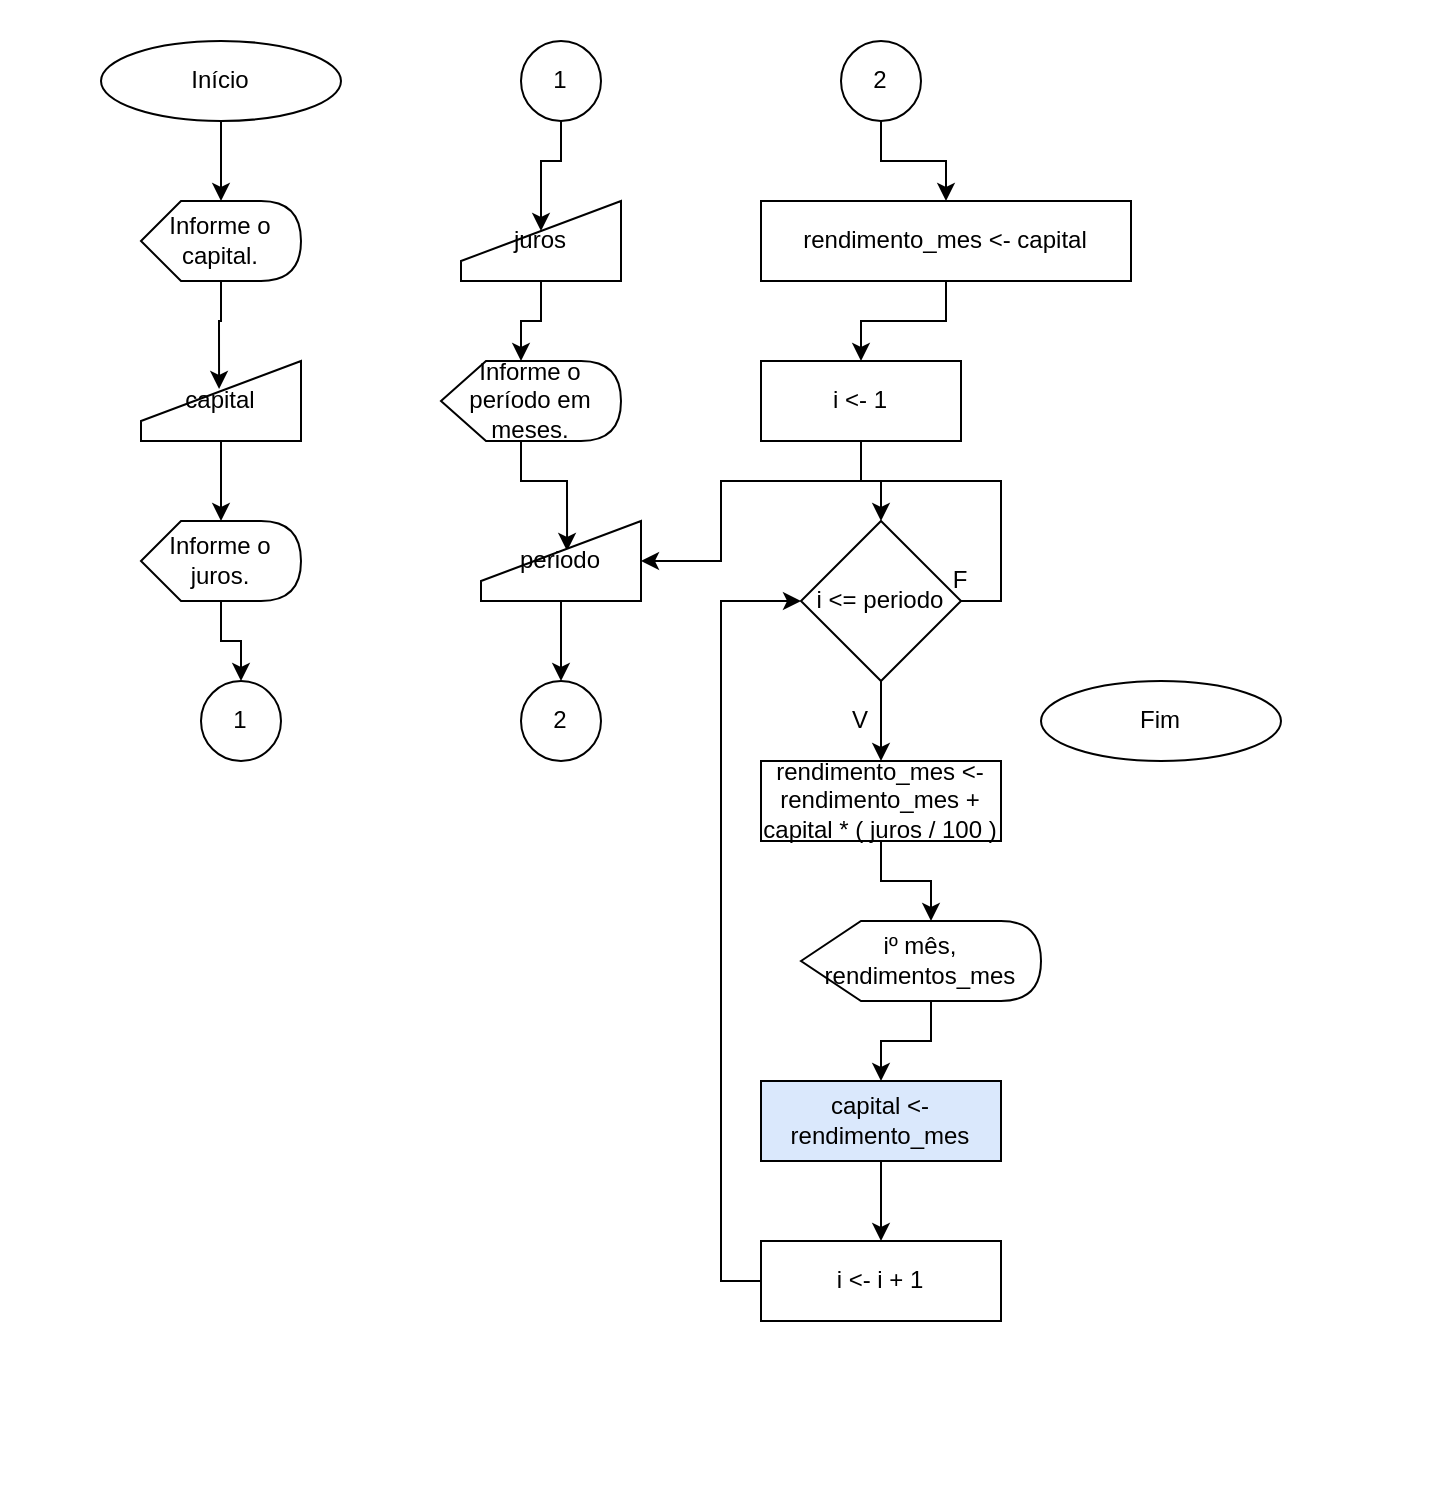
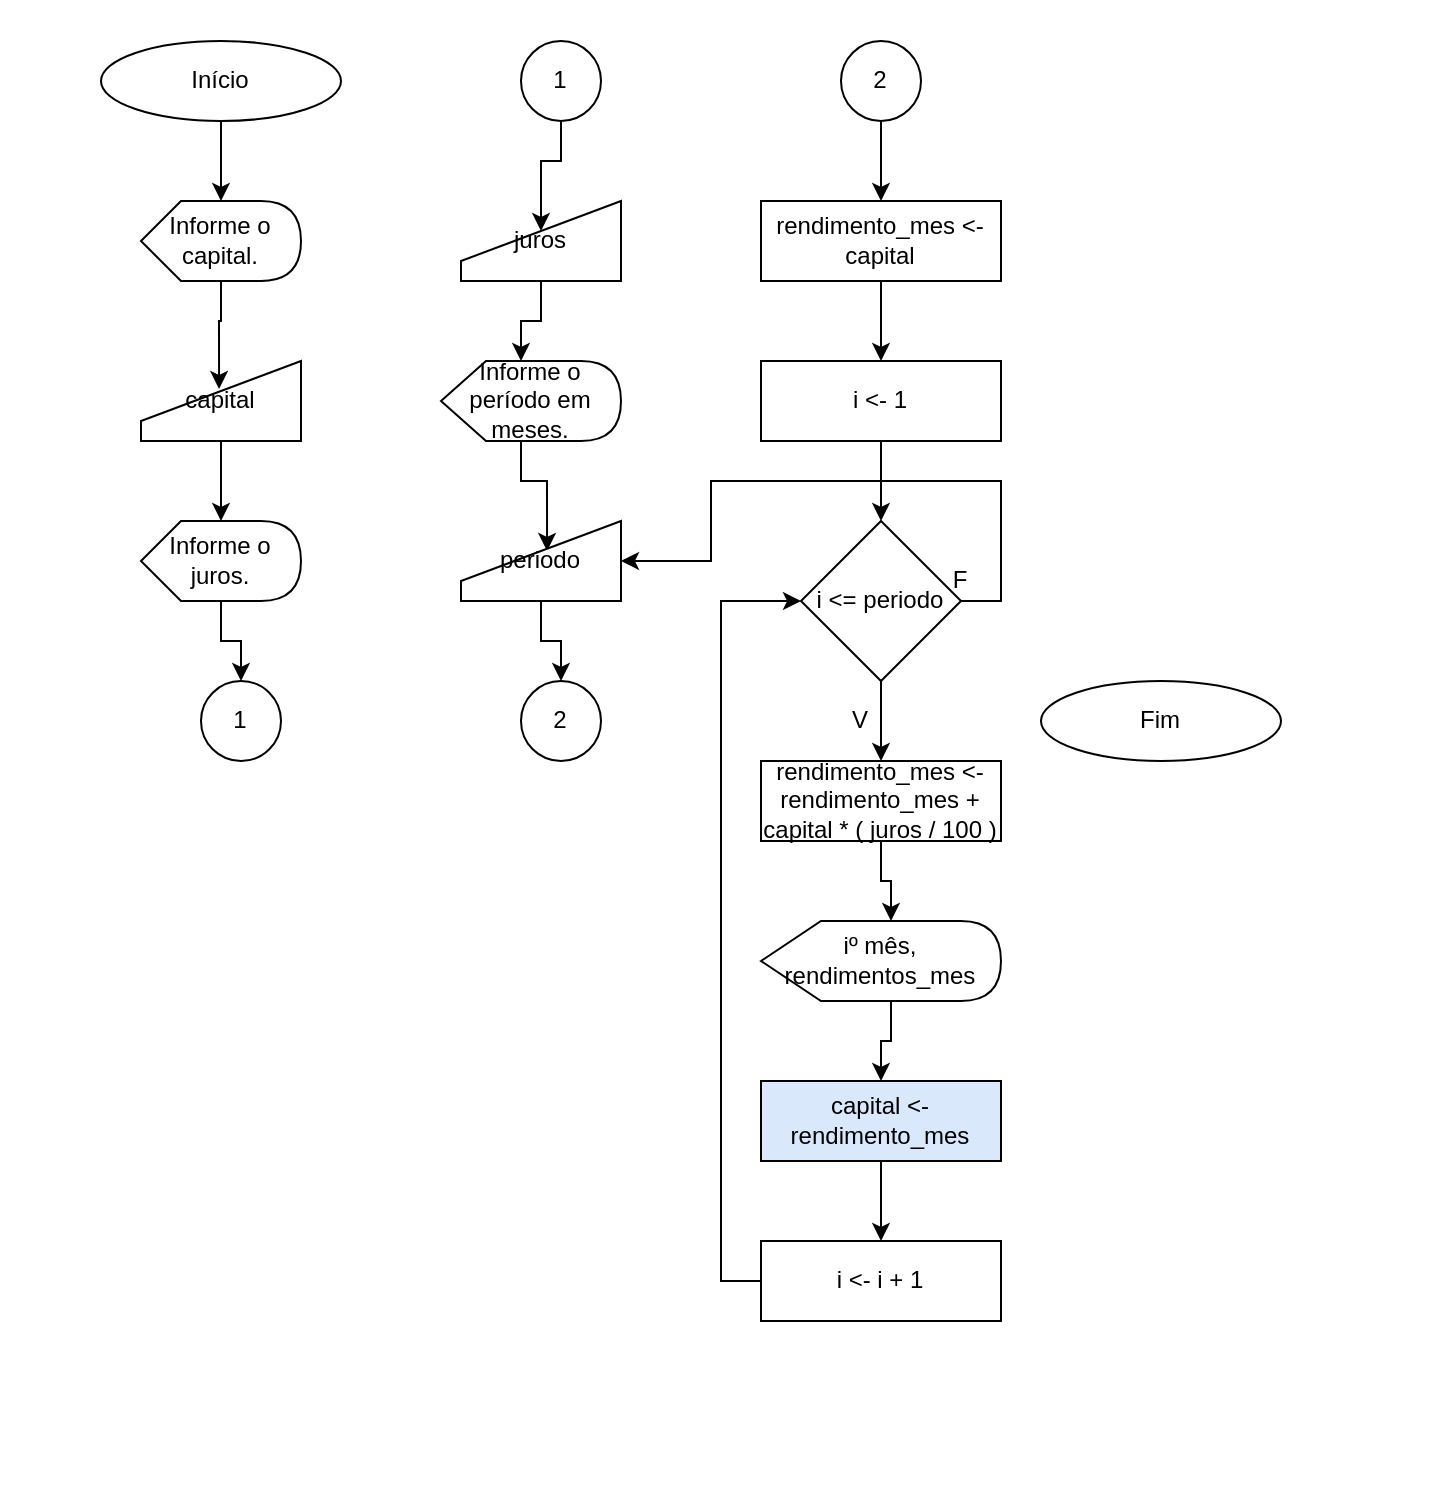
- <mxCell id="31" value="rendimento_mes &amp;lt;- capital" style="rounded=0;whiteSpace=wrap;html=1;" parent="1" vertex="1"><mxGeometry x="380" y="100" width="185" height="40" as="geometry" /></mxCell>
+ <mxCell id="31" value="rendimento_mes &amp;lt;- capital" style="rounded=0;whiteSpace=wrap;html=1;" parent="1" vertex="1"><mxGeometry x="380" y="100" width="120" height="40" as="geometry" /></mxCell>
- <mxCell id="33" value="i &amp;lt;- 1" style="rounded=0;whiteSpace=wrap;html=1;" parent="1" vertex="1"><mxGeometry x="380" y="180" width="100" height="40" as="geometry" /></mxCell>
+ <mxCell id="33" value="i &amp;lt;- 1" style="rounded=0;whiteSpace=wrap;html=1;" parent="1" vertex="1"><mxGeometry x="380" y="180" width="120" height="40" as="geometry" /></mxCell>
- <mxCell id="26" value="periodo" style="shape=manualInput;whiteSpace=wrap;html=1;" parent="1" vertex="1"><mxGeometry x="240" y="260" width="80" height="40" as="geometry" /></mxCell>
+ <mxCell id="26" value="periodo" style="shape=manualInput;whiteSpace=wrap;html=1;" parent="1" vertex="1"><mxGeometry x="230" y="260" width="80" height="40" as="geometry" /></mxCell>
- <mxCell id="41" value="iº mês, rendimentos_mes" style="shape=display;whiteSpace=wrap;html=1;" parent="1" vertex="1"><mxGeometry x="400" y="460" width="120" height="40" as="geometry" /></mxCell>
+ <mxCell id="41" value="iº mês, rendimentos_mes" style="shape=display;whiteSpace=wrap;html=1;" parent="1" vertex="1"><mxGeometry x="380" y="460" width="120" height="40" as="geometry" /></mxCell>
